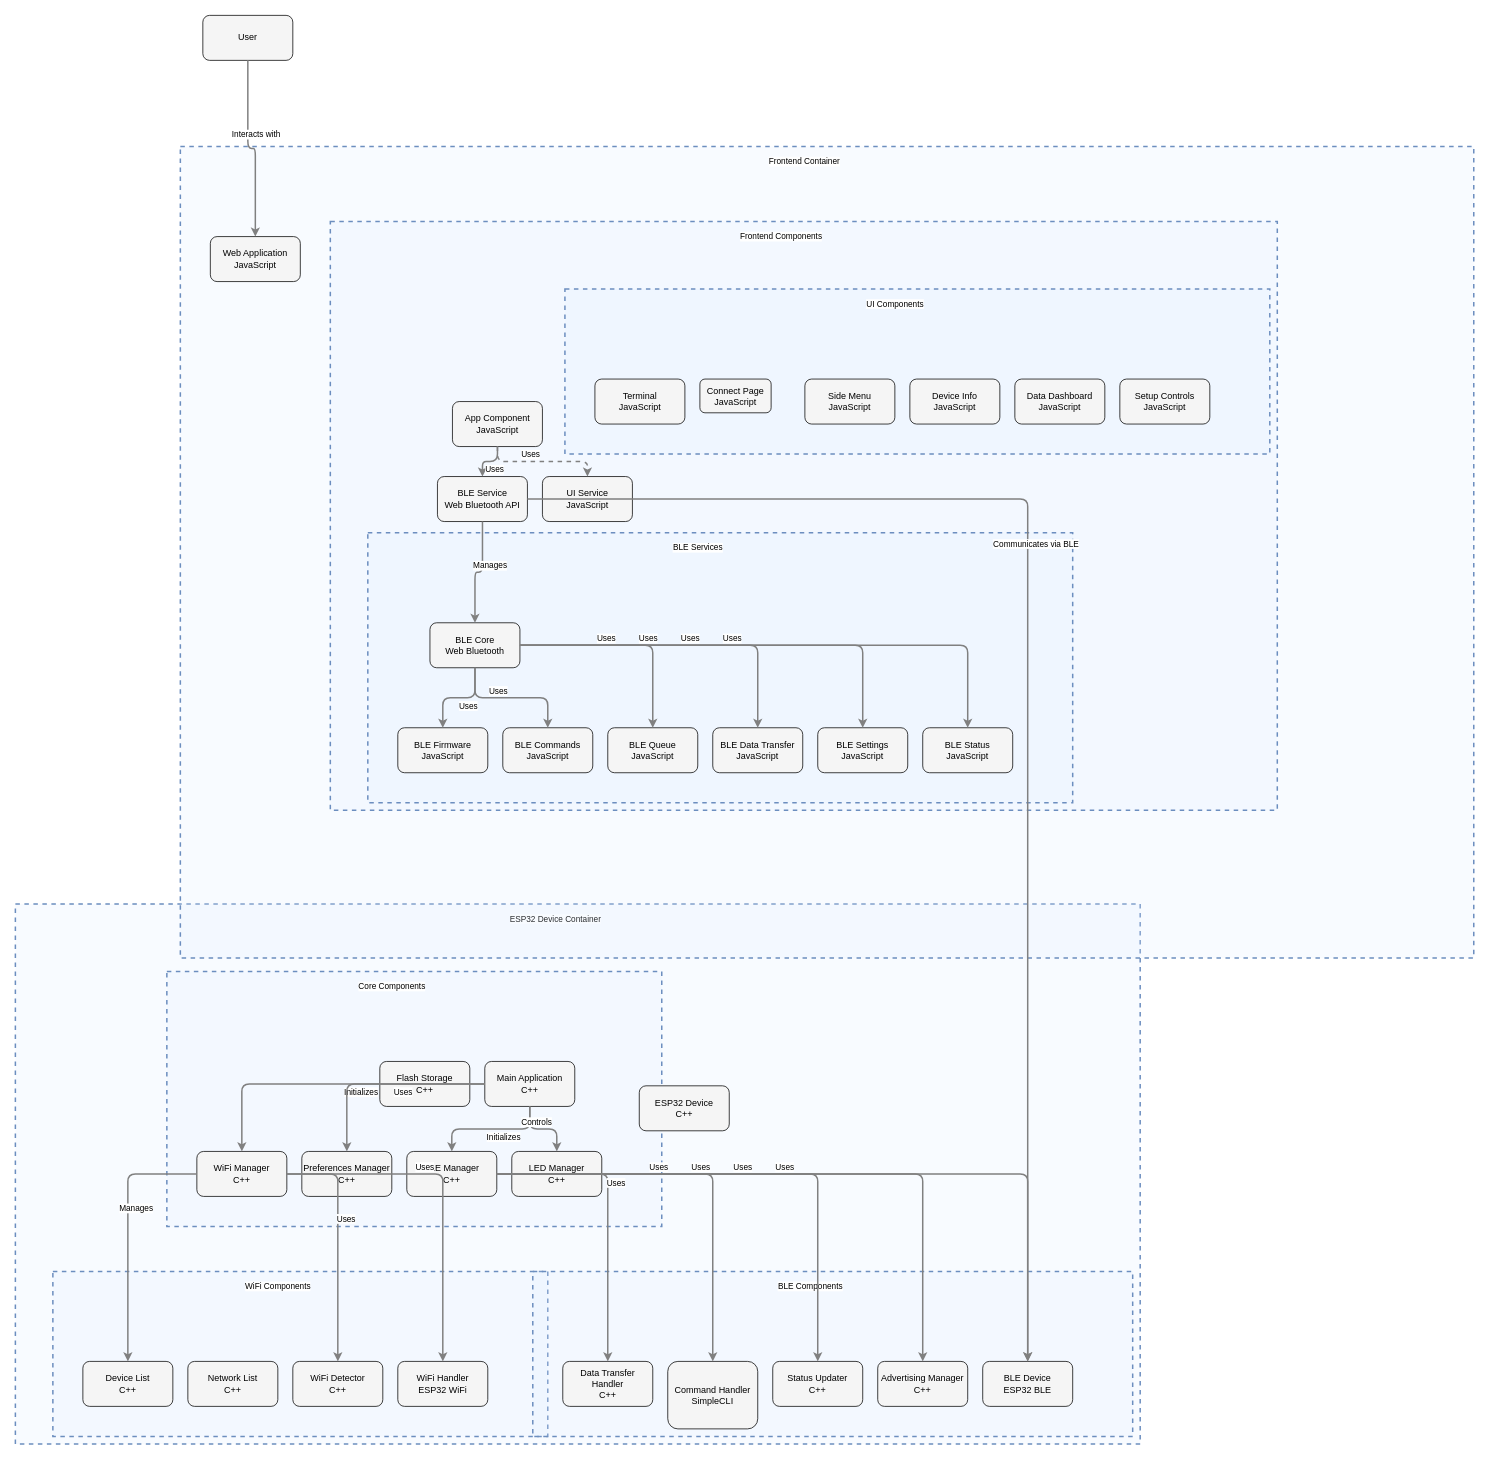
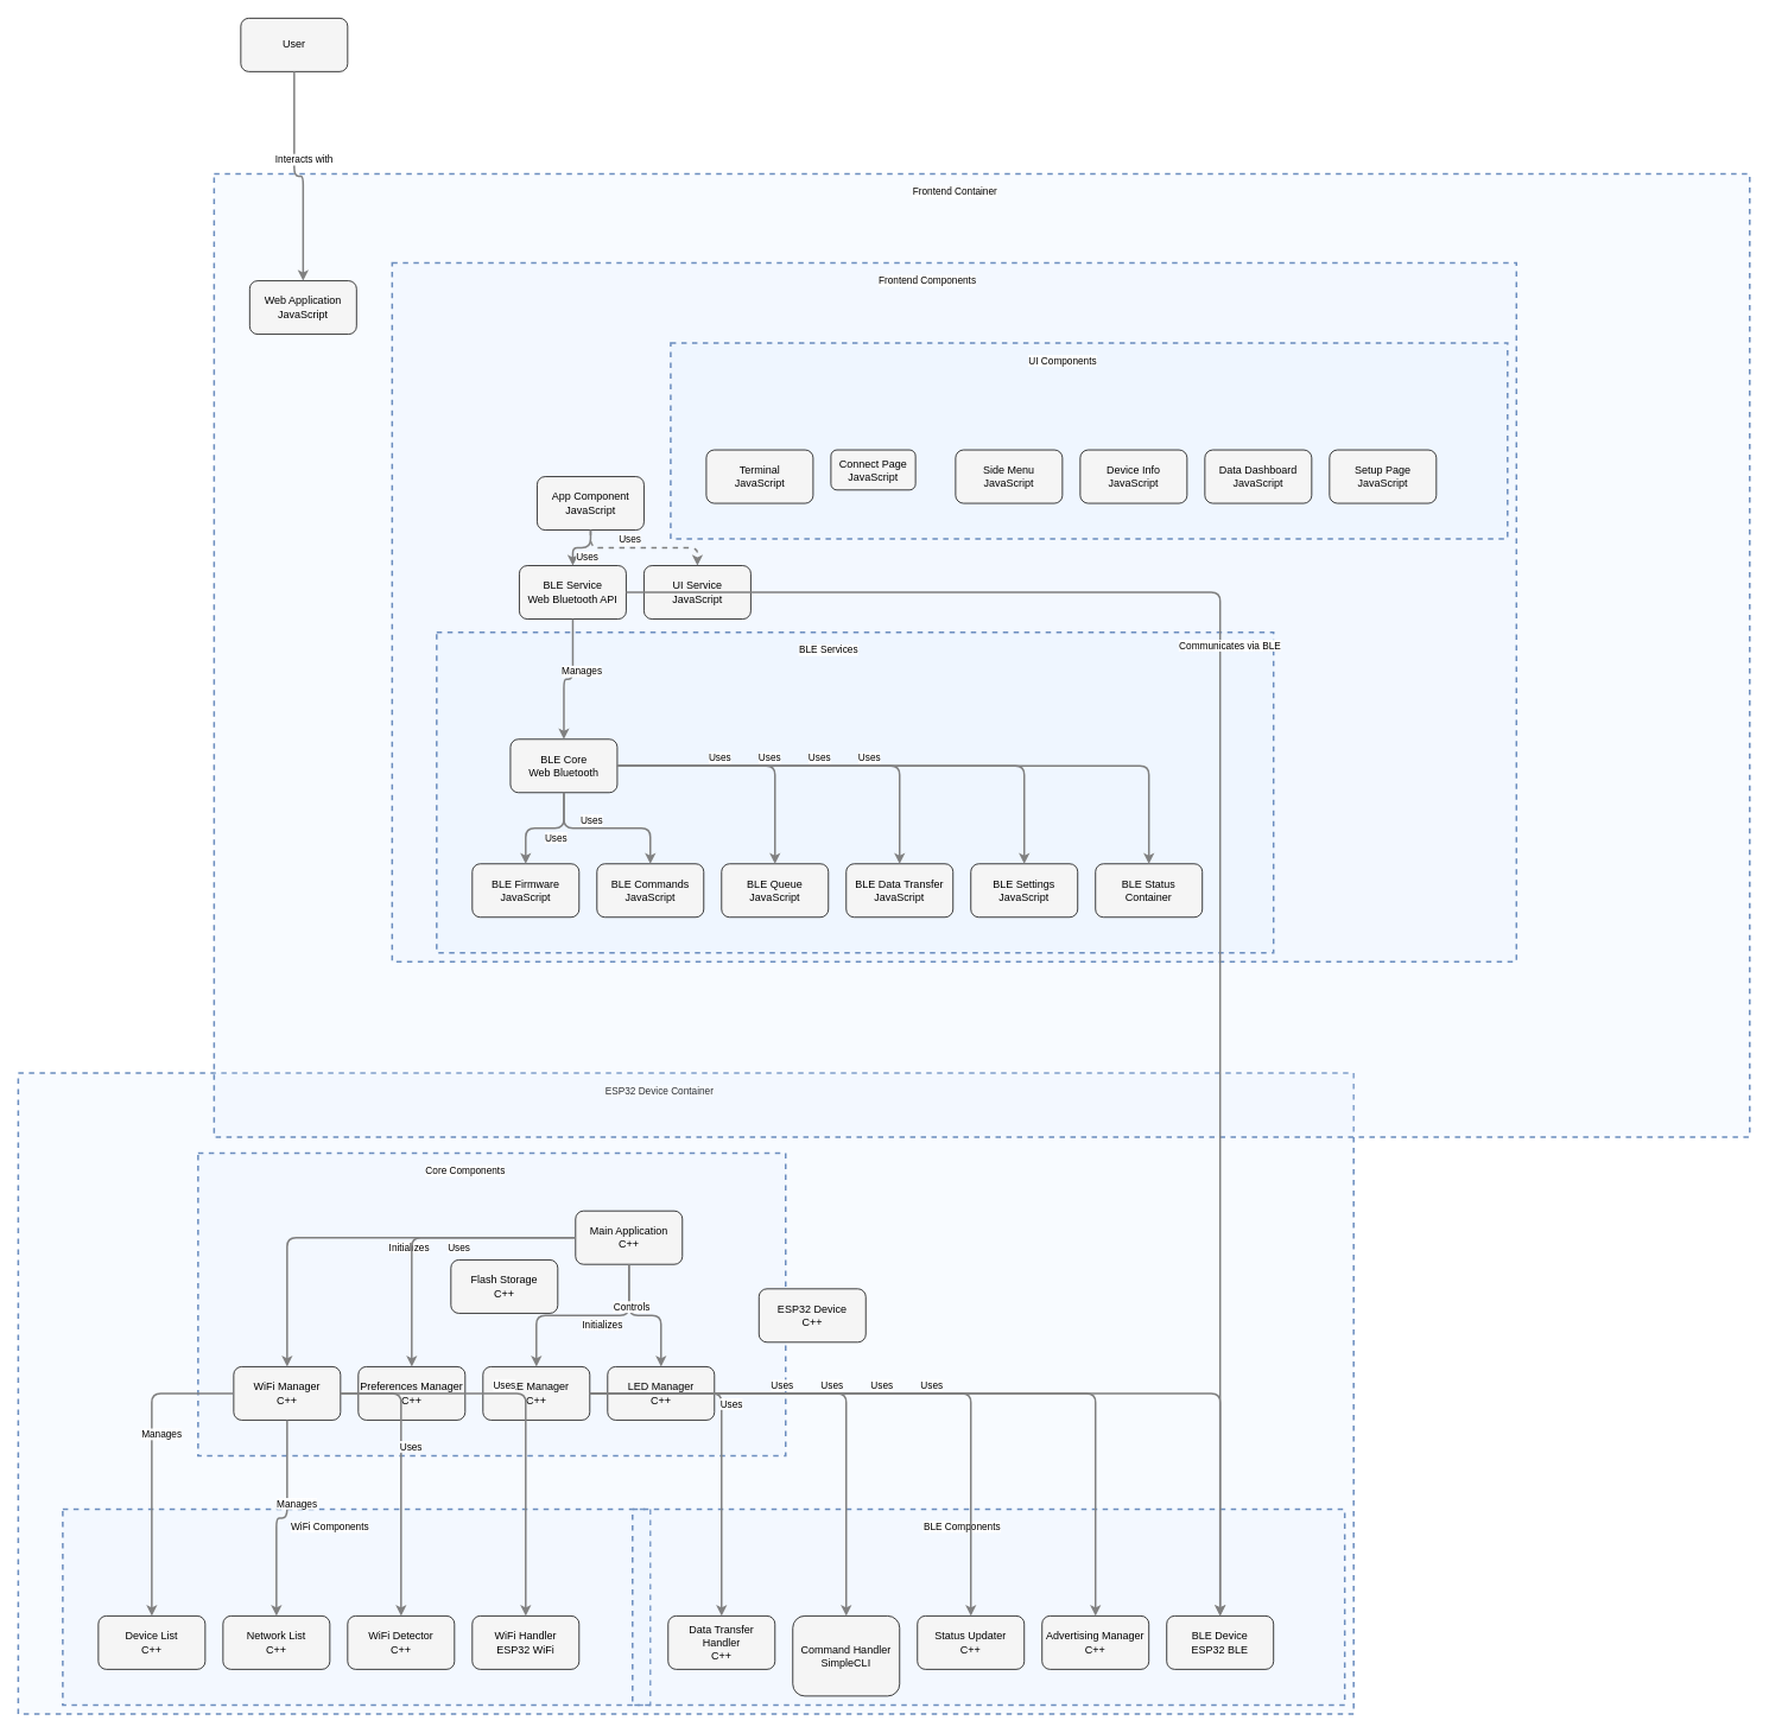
- <mxCell id="43" value="Setup Controls&lt;br&gt;JavaScript" style="rounded=1;whiteSpace=wrap;html=1;fillColor=#f5f5f5" vertex="1" parent="4"><mxGeometry x="740" y="120" width="120" height="60" as="geometry" /></mxCell>
+ <mxCell id="43" value="Setup Page&lt;br&gt;JavaScript" style="rounded=1;whiteSpace=wrap;html=1;fillColor=#f5f5f5" vertex="1" parent="4"><mxGeometry x="740" y="120" width="120" height="60" as="geometry" /></mxCell>
- <mxCell id="50" value="BLE Status&lt;br&gt;JavaScript" style="rounded=1;whiteSpace=wrap;html=1;fillColor=#f5f5f5" vertex="1" parent="2"><mxGeometry x="740" y="260" width="120" height="60" as="geometry" /></mxCell>
+ <mxCell id="50" value="BLE Status&lt;br&gt;Container" style="rounded=1;whiteSpace=wrap;html=1;fillColor=#f5f5f5" vertex="1" parent="2"><mxGeometry x="740" y="260" width="120" height="60" as="geometry" /></mxCell>
- <mxCell id="24" value="Main Application&lt;br&gt;C++" style="rounded=1;whiteSpace=wrap;html=1;fillColor=#f5f5f5" vertex="1" parent="10"><mxGeometry x="424" y="120" width="120" height="60" as="geometry" /></mxCell>
+ <mxCell id="24" value="Main Application&lt;br&gt;C++" style="rounded=1;whiteSpace=wrap;html=1;fillColor=#f5f5f5" vertex="1" parent="10"><mxGeometry x="424" y="65" width="120" height="60" as="geometry" /></mxCell>
+ <mxCell id="96" style="edgeStyle=orthogonalEdgeStyle;rounded=1;orthogonalLoop=1;jettySize=auto;html=1;strokeColor=#808080;strokeWidth=2;jumpStyle=arc;jumpSize=10;spacing=15;labelBackgroundColor=white;labelBorderColor=none" edge="1" parent="1" source="26" target="38"><mxGeometry relative="1" as="geometry" /></mxCell>
+ <mxCell id="97" value="Manages" style="edgeLabel;html=1;align=center;verticalAlign=middle;resizable=0;points=[];" vertex="1" connectable="0" parent="96"><mxGeometry x="-0.2" y="10" relative="1" as="geometry"><mxPoint as="offset" /></mxGeometry></mxCell>
